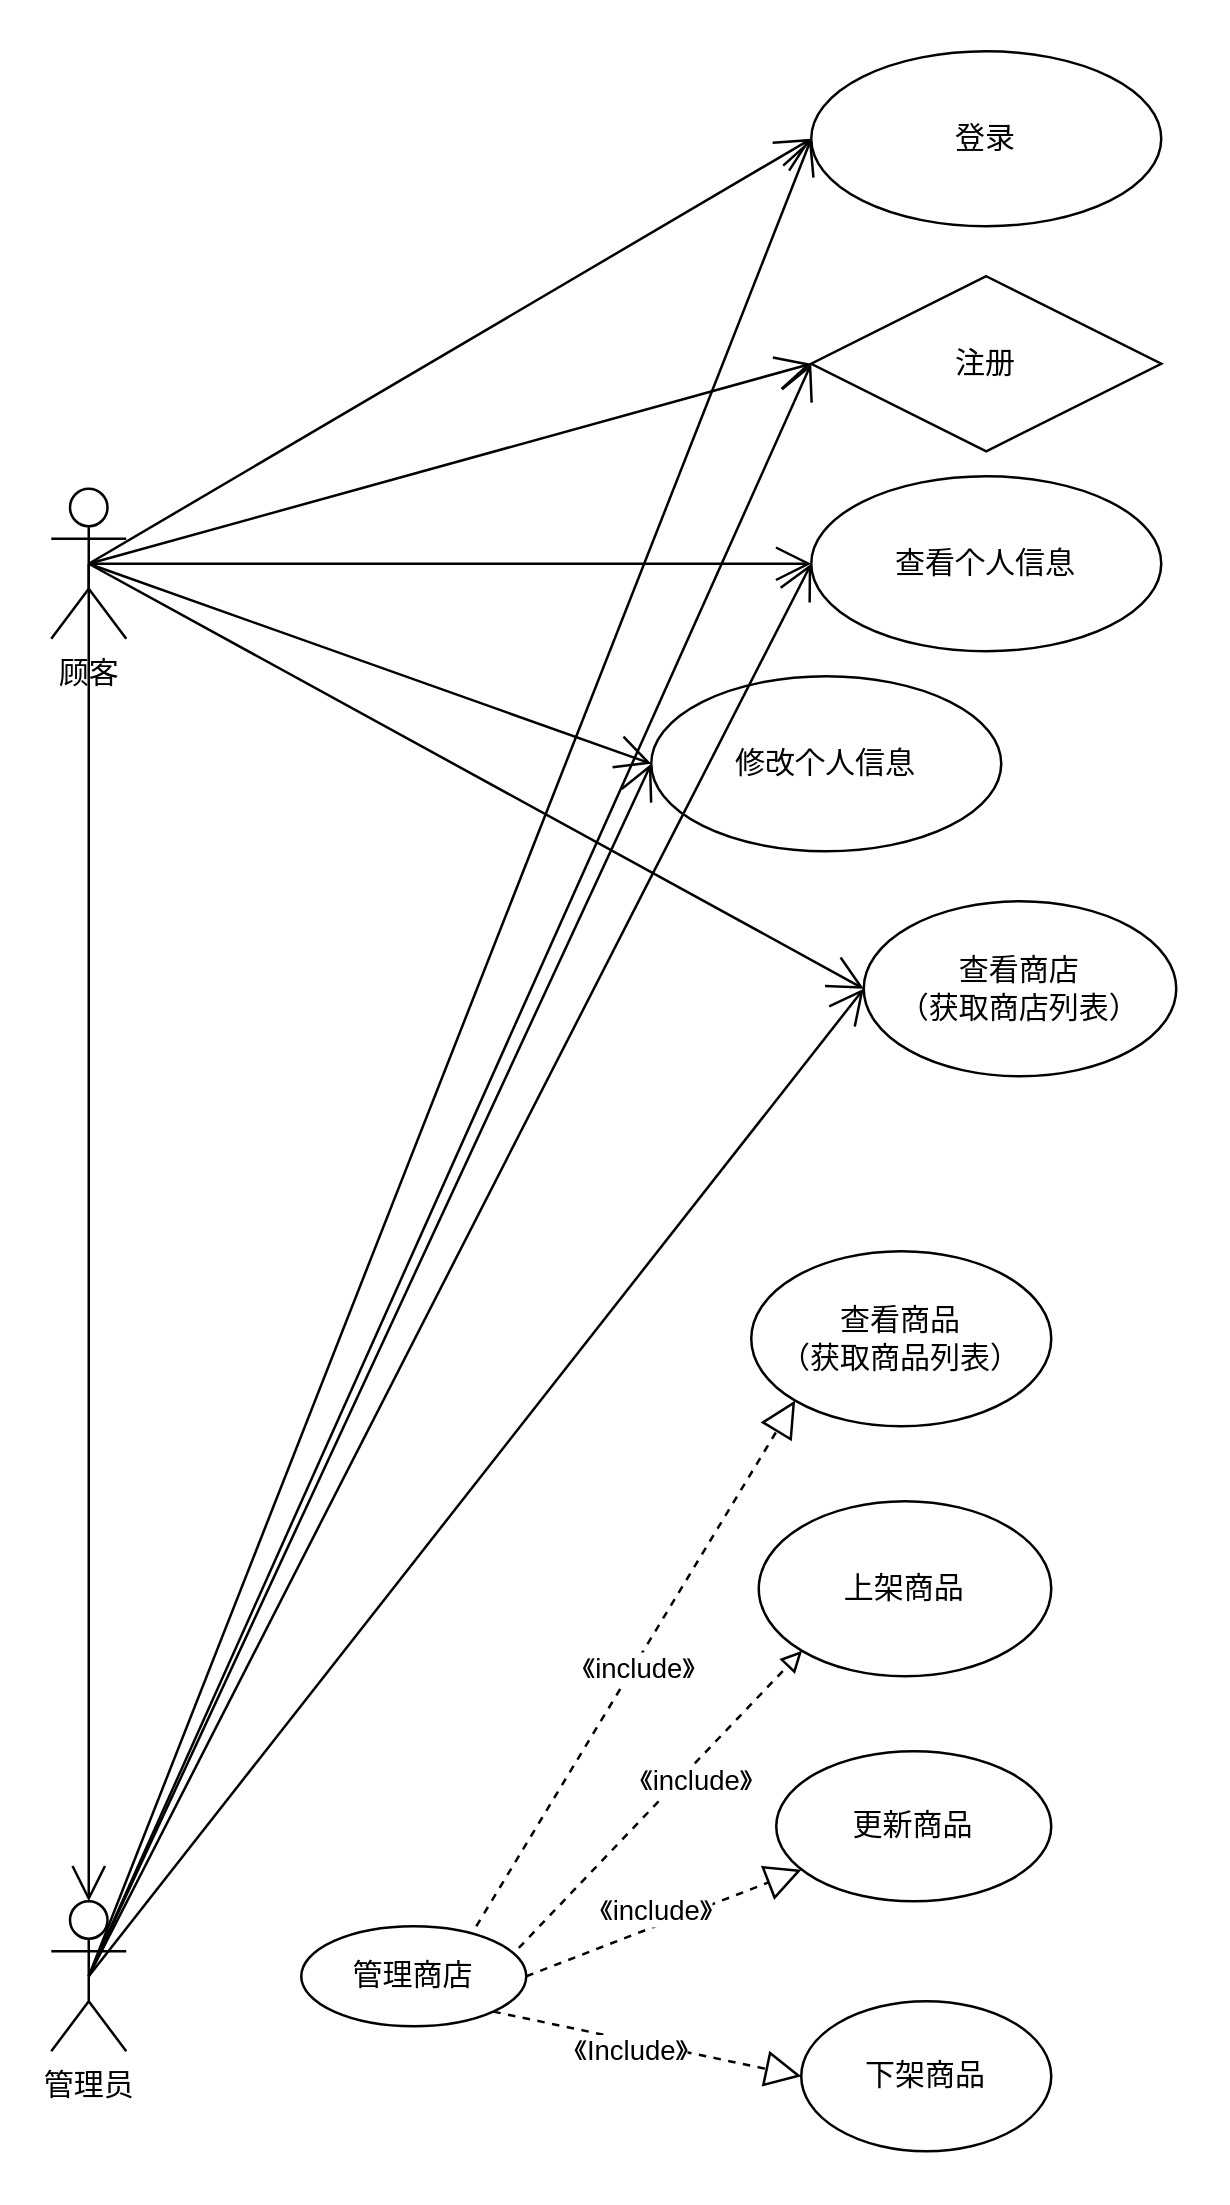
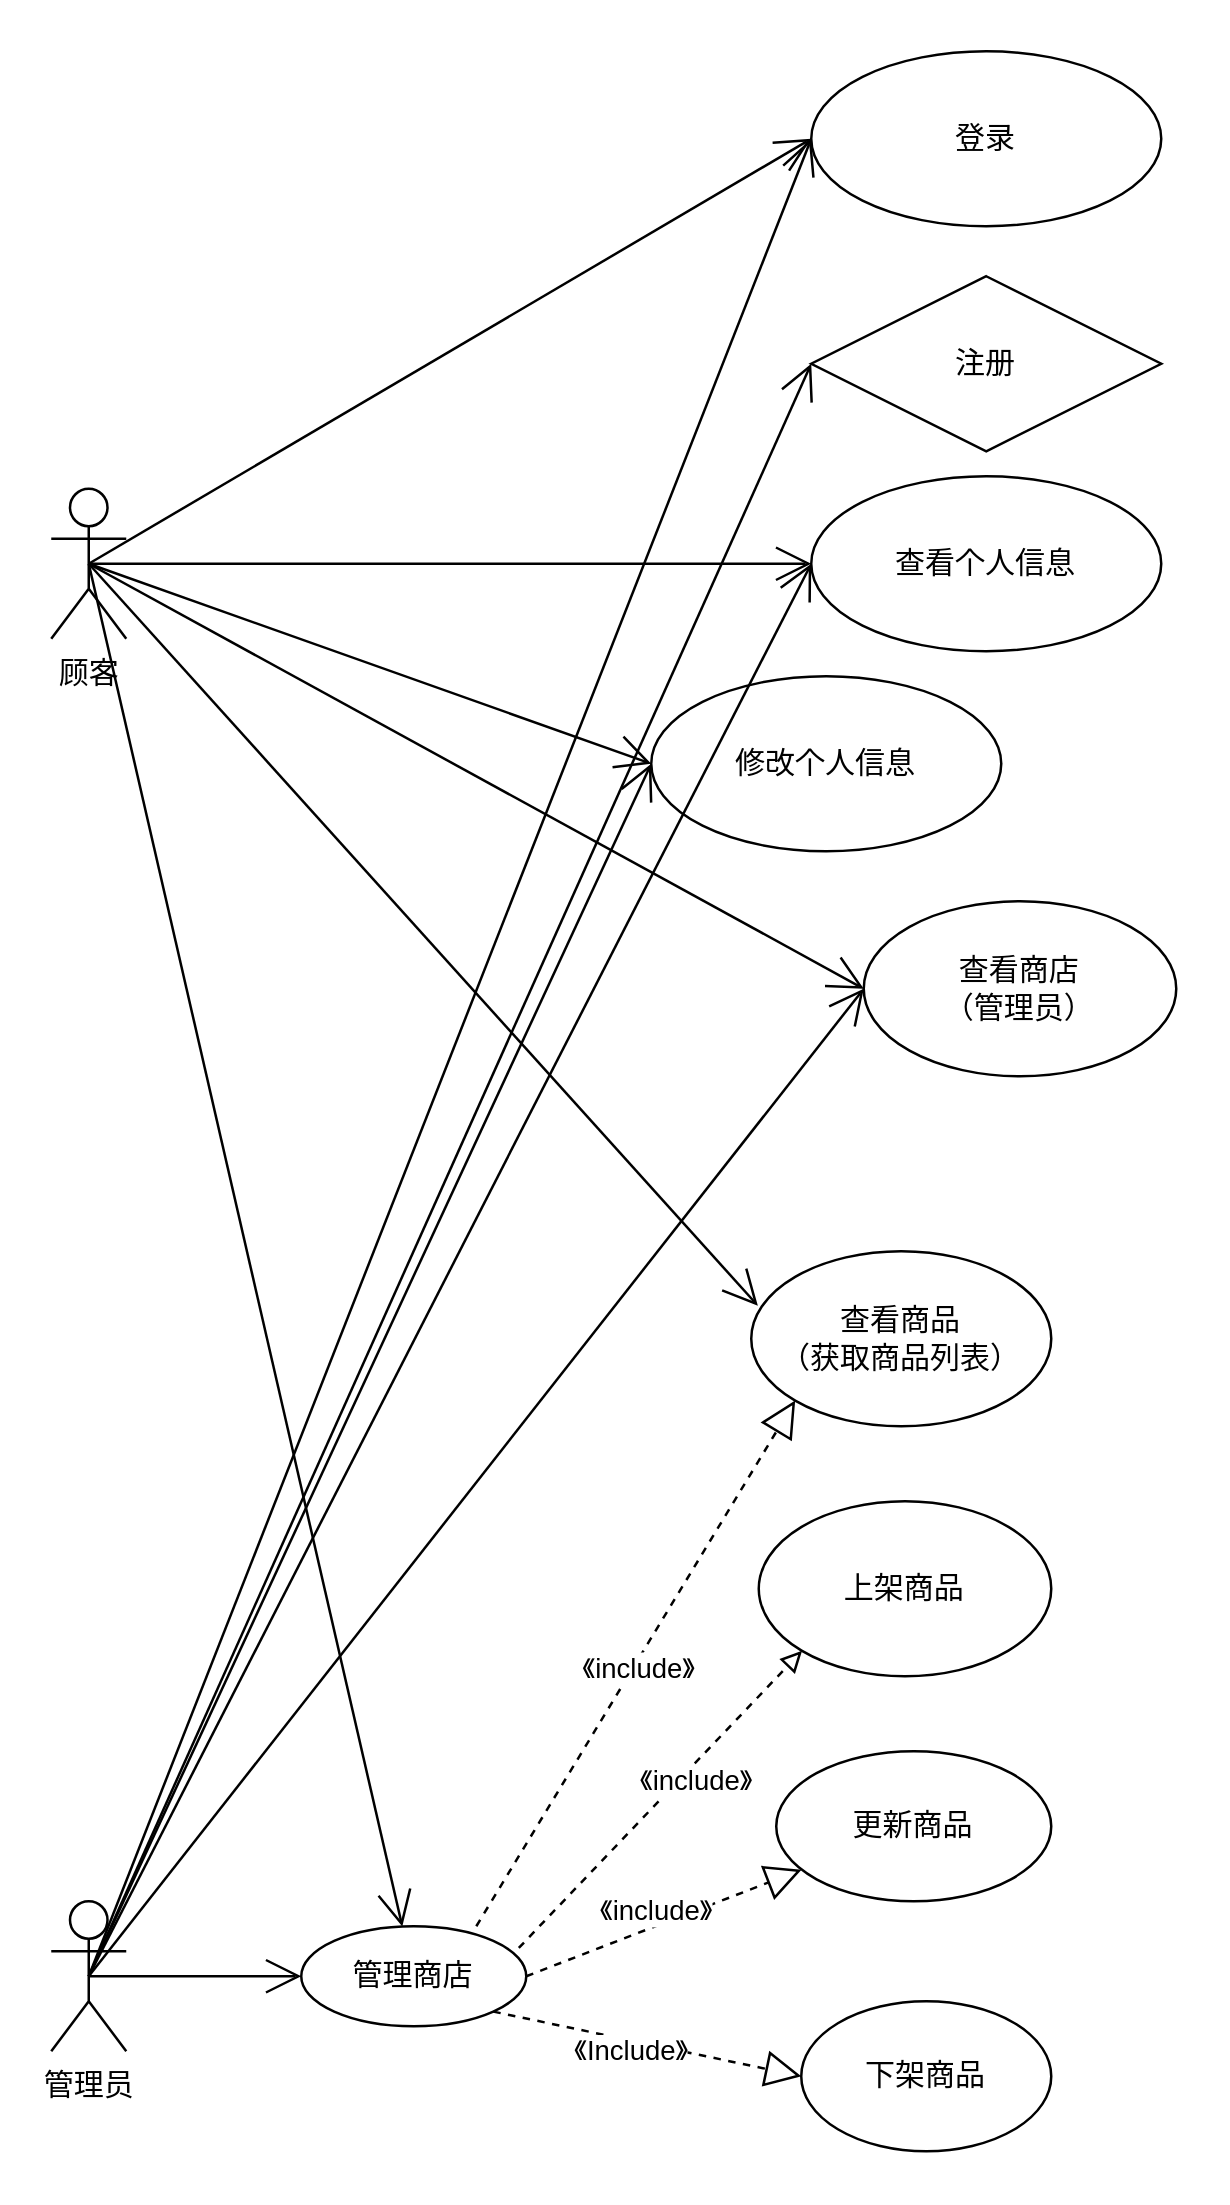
- <mxCell id="25" value="" style="endArrow=open;endFill=1;endSize=12;html=1;rounded=0;exitX=0.5;exitY=0.5;exitDx=0;exitDy=0;exitPerimeter=0;entryX=0;entryY=0.5;entryDx=0;entryDy=0;" edge="1" parent="1" source="3" target="5"><mxGeometry width="160" relative="1" as="geometry"><mxPoint x="230" y="330" as="sourcePoint" /><mxPoint x="320" y="145" as="targetPoint" /></mxGeometry></mxCell>
+ <mxCell id="25" value="" style="endArrow=open;endFill=1;endSize=12;html=1;rounded=0;exitX=0.5;exitY=0.5;exitDx=0;exitDy=0;exitPerimeter=0;" edge="1" parent="1" source="3" target="16"><mxGeometry width="160" relative="1" as="geometry"><mxPoint x="230" y="330" as="sourcePoint" /><mxPoint x="320" y="145" as="targetPoint" /></mxGeometry></mxCell>
- <mxCell id="7" value="查看商店&lt;div&gt;（获取商店列表）&lt;/div&gt;" style="ellipse;whiteSpace=wrap;html=1;" vertex="1" parent="1"><mxGeometry x="345" y="360" width="125" height="70" as="geometry" /></mxCell>
+ <mxCell id="7" value="查看商店&lt;div&gt;（管理员）&lt;/div&gt;" style="ellipse;whiteSpace=wrap;html=1;" vertex="1" parent="1"><mxGeometry x="345" y="360" width="125" height="70" as="geometry" /></mxCell>
- <mxCell id="26" value="" style="endArrow=open;endFill=1;endSize=12;html=1;rounded=0;exitX=0.5;exitY=0.5;exitDx=0;exitDy=0;exitPerimeter=0;" edge="1" parent="1" source="3" target="2"><mxGeometry width="160" relative="1" as="geometry"><mxPoint x="770" y="575" as="sourcePoint" /><mxPoint x="390" y="380" as="targetPoint" /></mxGeometry></mxCell>
+ <mxCell id="26" value="" style="endArrow=open;endFill=1;endSize=12;html=1;rounded=0;entryX=0.022;entryY=0.311;entryDx=0;entryDy=0;exitX=0.5;exitY=0.5;exitDx=0;exitDy=0;exitPerimeter=0;entryPerimeter=0;" edge="1" parent="1" source="3" target="8"><mxGeometry width="160" relative="1" as="geometry"><mxPoint x="770" y="575" as="sourcePoint" /><mxPoint x="390" y="380" as="targetPoint" /></mxGeometry></mxCell>
+ <mxCell id="27" value="" style="endArrow=open;endFill=1;endSize=12;html=1;rounded=0;exitX=0.5;exitY=0.5;exitDx=0;exitDy=0;exitPerimeter=0;entryX=0;entryY=0.5;entryDx=0;entryDy=0;" edge="1" parent="1" source="2" target="16"><mxGeometry width="160" relative="1" as="geometry"><mxPoint x="210" y="640" as="sourcePoint" /><mxPoint x="110" y="590" as="targetPoint" /></mxGeometry></mxCell>
